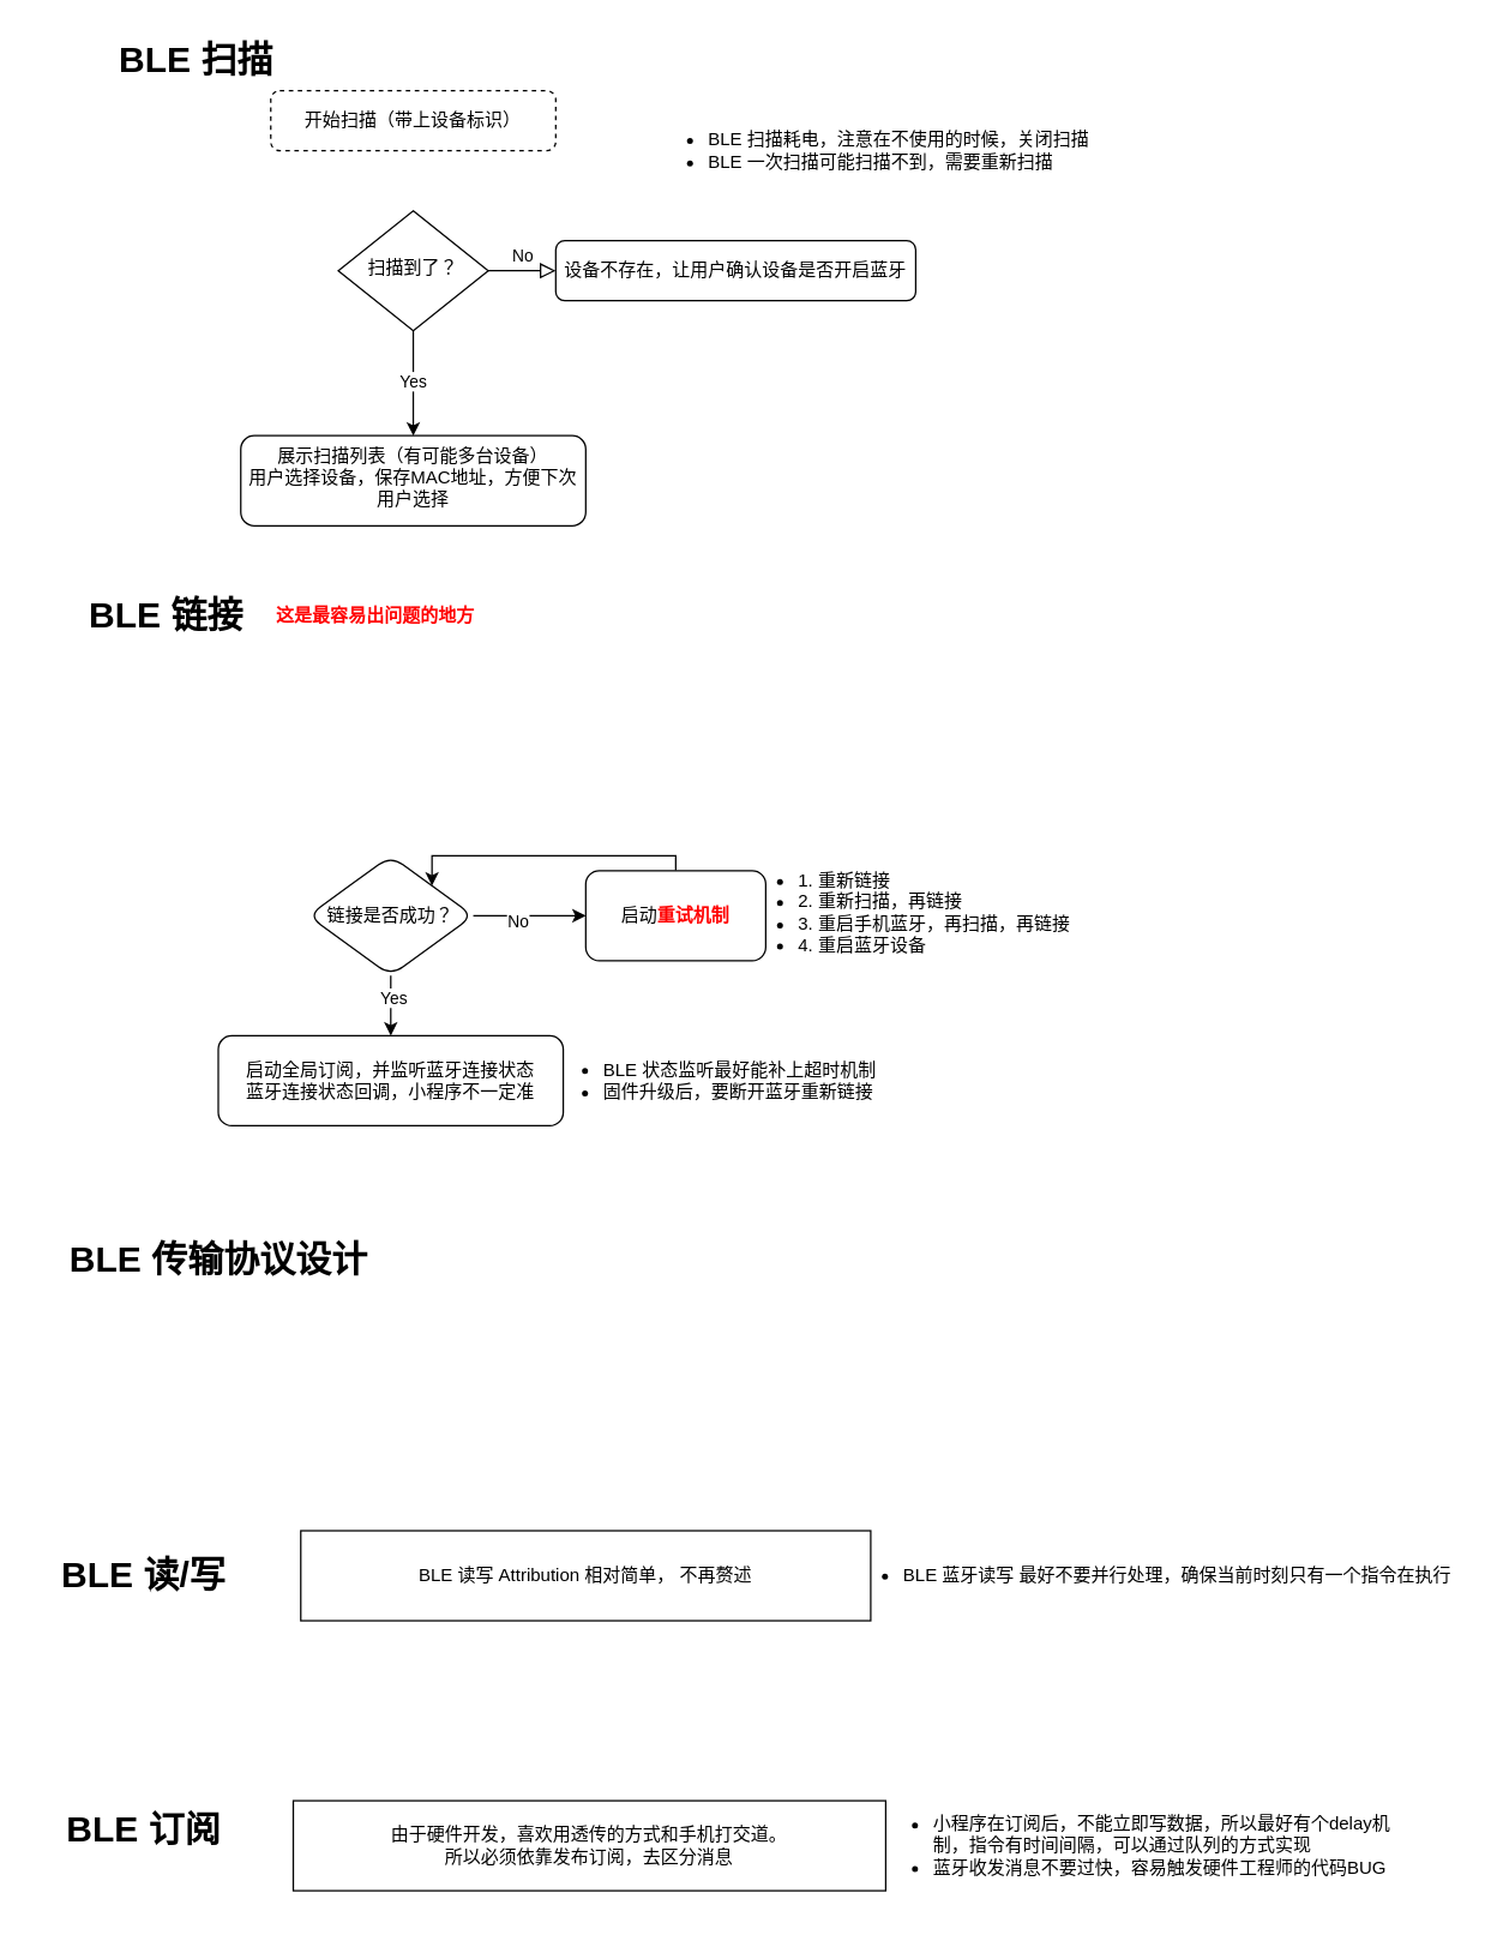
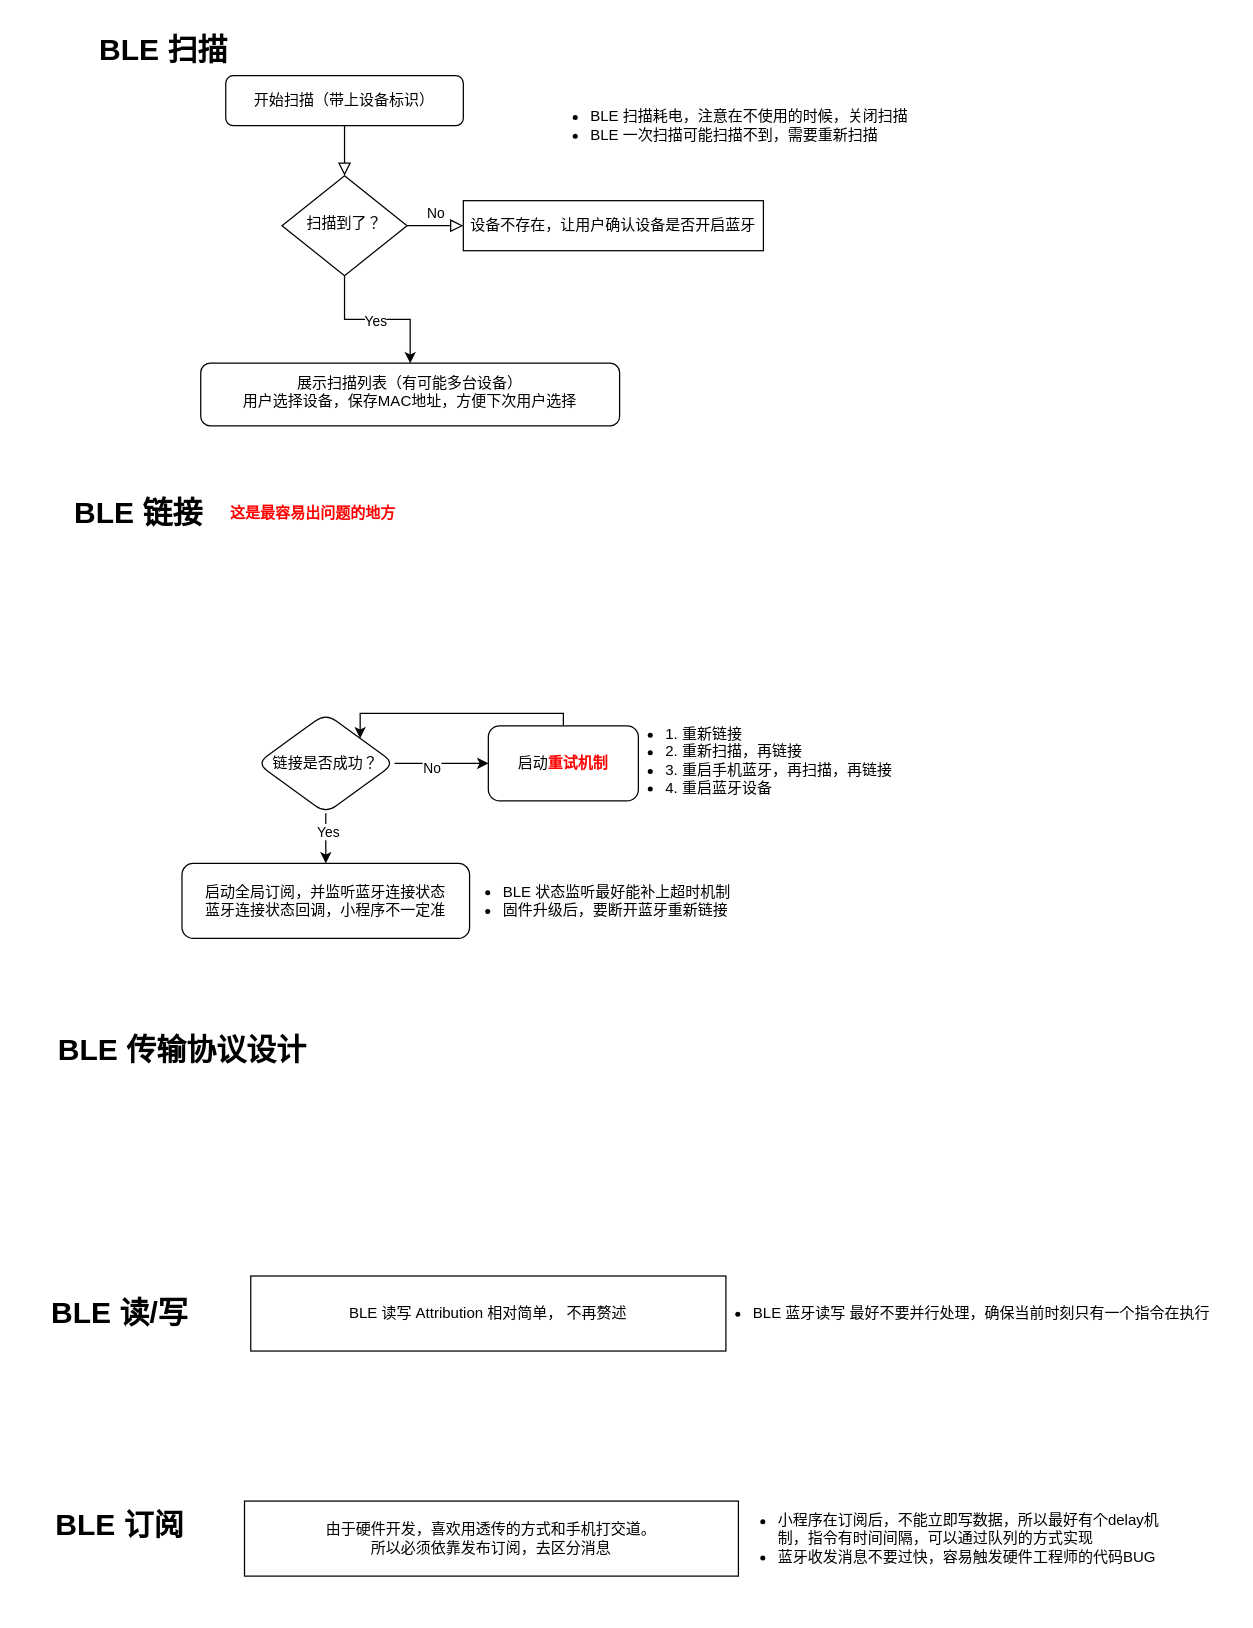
- <mxCell id="3" value="开始扫描（带上设备标识）" style="rounded=1;whiteSpace=wrap;html=1;fontSize=12;glass=0;strokeWidth=1;shadow=0;dashed=1;" parent="1" vertex="1"><mxGeometry x="180" y="60" width="190" height="40" as="geometry" /></mxCell>
+ <mxCell id="3" value="开始扫描（带上设备标识）" style="rounded=1;whiteSpace=wrap;html=1;fontSize=12;glass=0;strokeWidth=1;shadow=0;" parent="1" vertex="1"><mxGeometry x="180" y="60" width="190" height="40" as="geometry" /></mxCell>
+ <mxCell id="2" value="" style="rounded=0;html=1;jettySize=auto;orthogonalLoop=1;fontSize=11;endArrow=block;endFill=0;endSize=8;strokeWidth=1;shadow=0;labelBackgroundColor=none;edgeStyle=orthogonalEdgeStyle;" parent="1" source="3" target="7" edge="1"><mxGeometry relative="1" as="geometry" /></mxCell>
- <mxCell id="8" value="设备不存在，让用户确认设备是否开启蓝牙" style="rounded=1;whiteSpace=wrap;html=1;fontSize=12;glass=0;strokeWidth=1;shadow=0;" parent="1" vertex="1"><mxGeometry x="370" y="160" width="240" height="40" as="geometry" /></mxCell>
+ <mxCell id="8" value="设备不存在，让用户确认设备是否开启蓝牙" style="whiteSpace=wrap;html=1;fontSize=12;glass=0;strokeWidth=1;shadow=0;rounded=0;" parent="1" vertex="1"><mxGeometry x="370" y="160" width="240" height="40" as="geometry" /></mxCell>
- <mxCell id="10" value="展示扫描列表（有可能多台设备）&lt;br&gt;用户选择设备，保存MAC地址，方便下次用户选择" style="rounded=1;whiteSpace=wrap;html=1;shadow=0;strokeWidth=1;spacing=6;spacingTop=-4;" vertex="1" parent="1"><mxGeometry x="160" y="290" width="230" height="60" as="geometry" /></mxCell>
+ <mxCell id="10" value="展示扫描列表（有可能多台设备）&lt;br&gt;用户选择设备，保存MAC地址，方便下次用户选择" style="rounded=1;whiteSpace=wrap;html=1;shadow=0;strokeWidth=1;spacing=6;spacingTop=-4;" vertex="1" parent="1"><mxGeometry x="160" y="290" width="335" height="50" as="geometry" /></mxCell>
